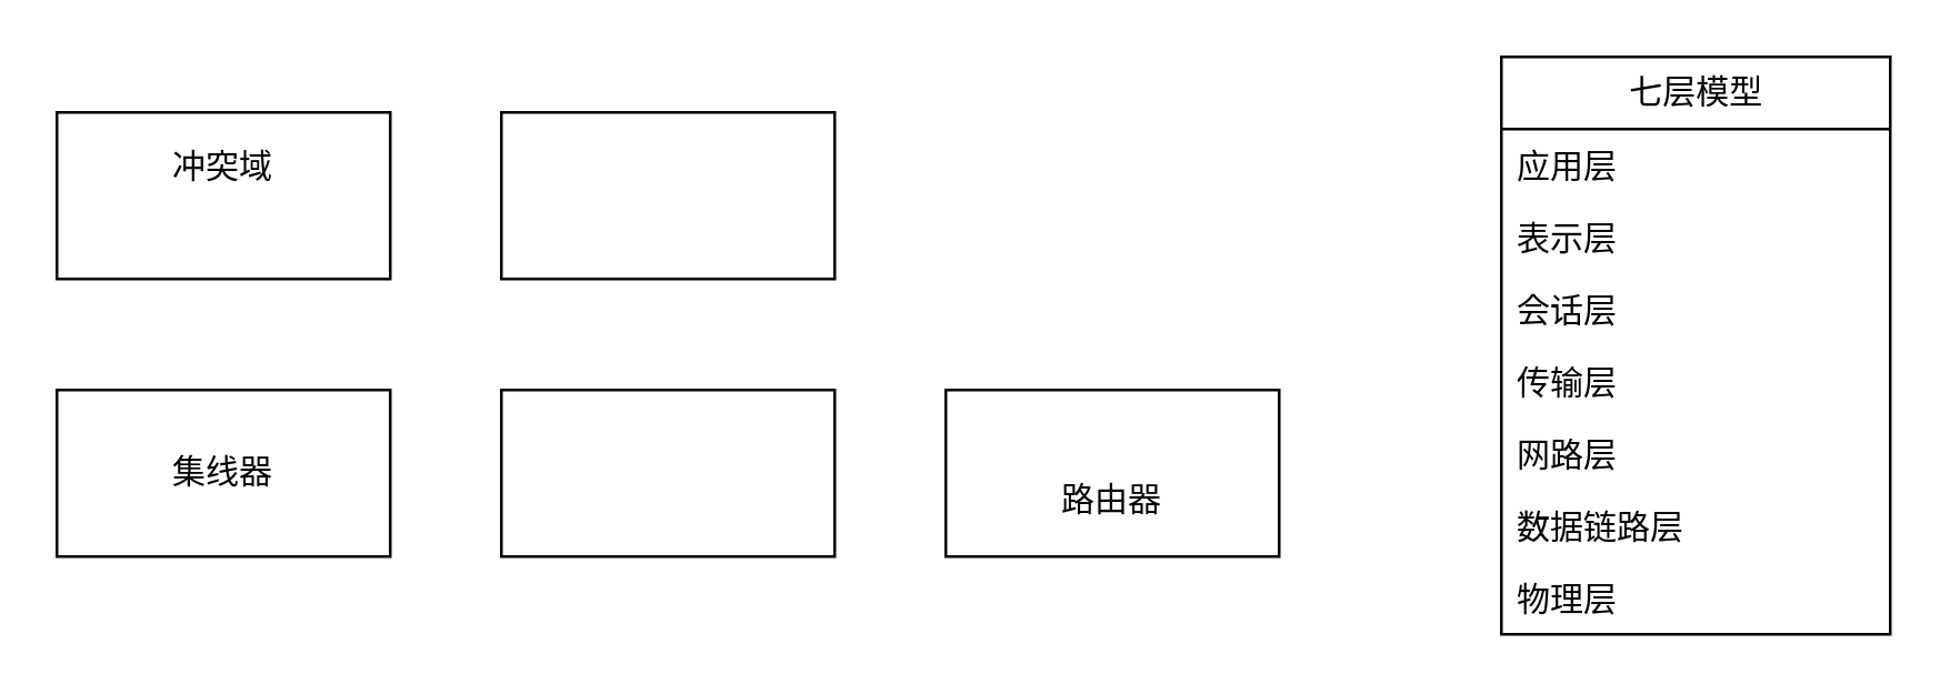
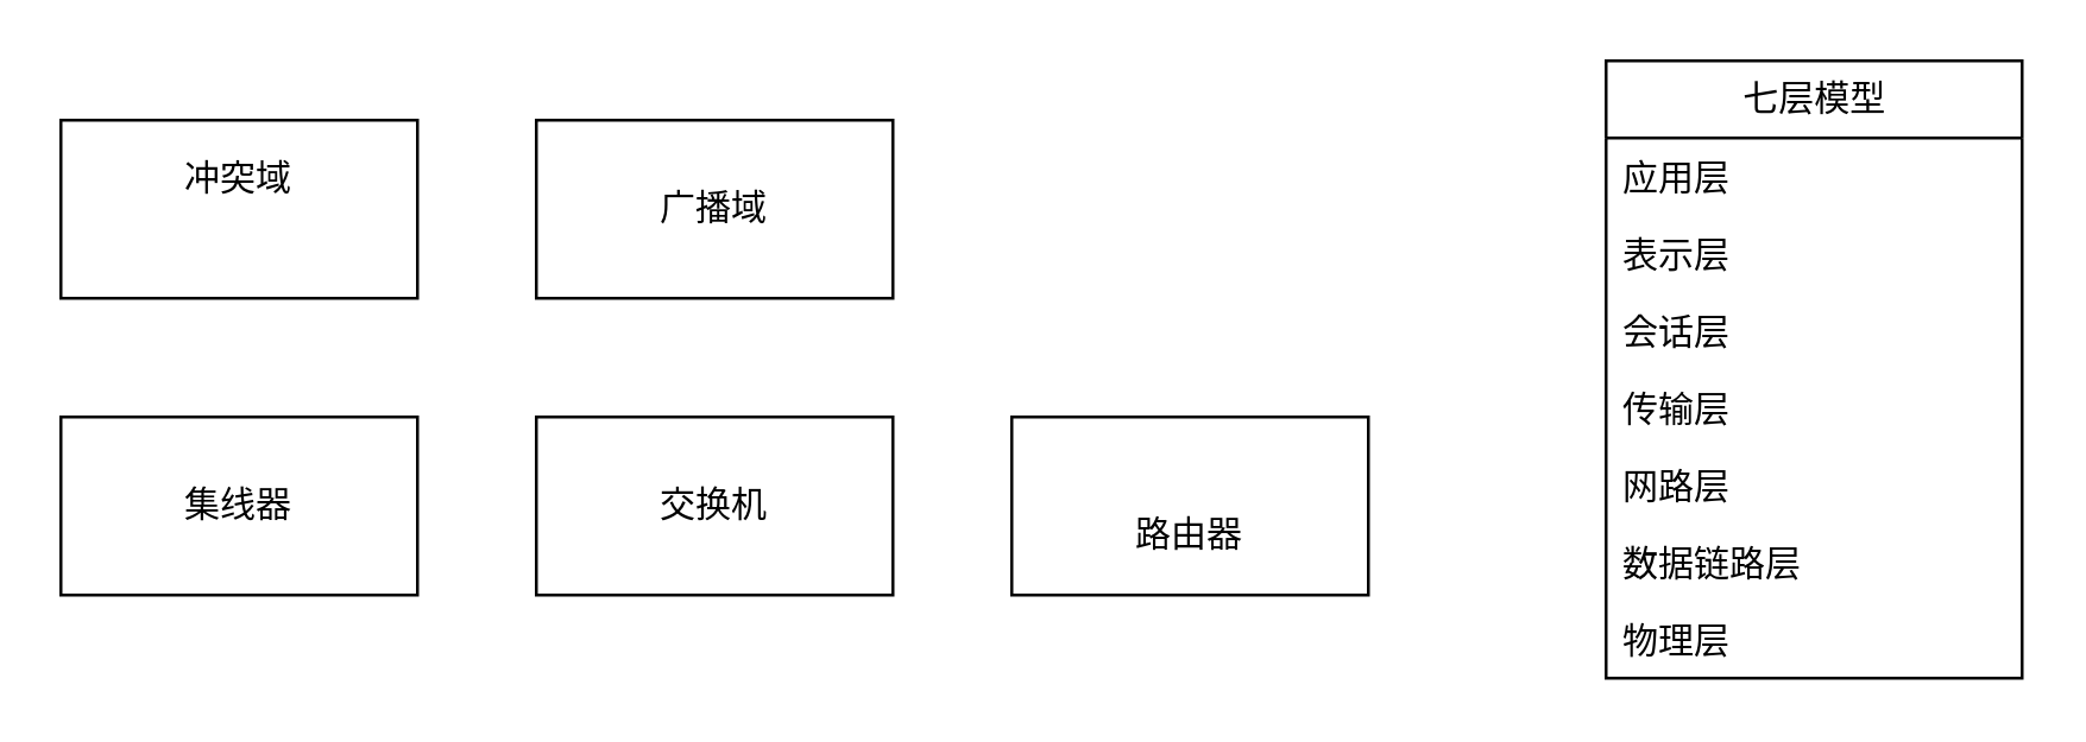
+ <mxCell id="7" value="广播域" style="text;html=1;strokeColor=none;fillColor=none;align=center;verticalAlign=middle;whiteSpace=wrap;rounded=0;" vertex="1" parent="5"><mxGeometry x="30" y="15" width="60" height="30" as="geometry" /></mxCell>
+ <mxCell id="13" value="交换机" style="text;html=1;strokeColor=none;fillColor=none;align=center;verticalAlign=middle;whiteSpace=wrap;rounded=0;" vertex="1" parent="11"><mxGeometry x="30" y="15" width="60" height="30" as="geometry" /></mxCell>
